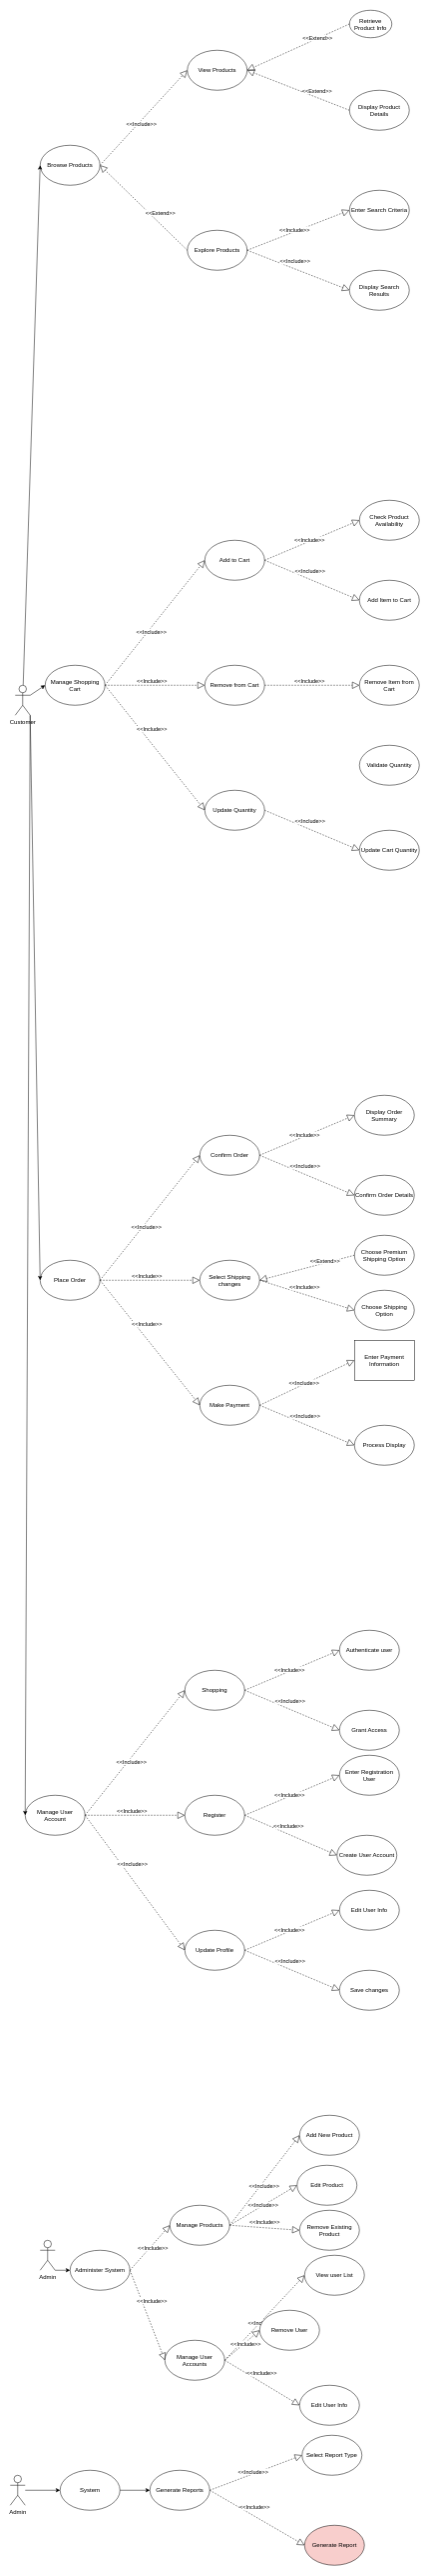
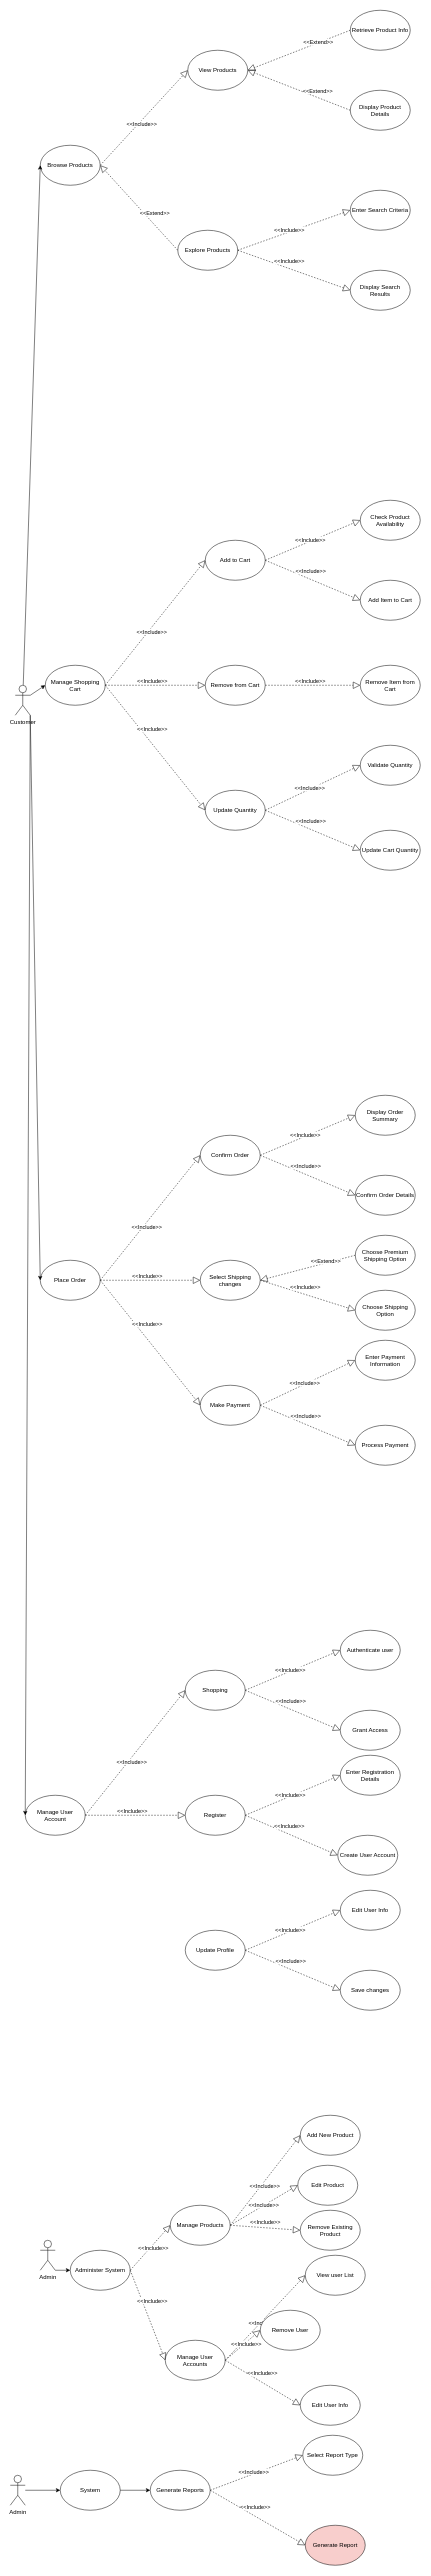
- <mxCell id="27" value="Retrieve Product Info" style="ellipse;whiteSpace=wrap;html=1;" parent="1" vertex="1"><mxGeometry x="700" y="20" width="85" height="55" as="geometry" /></mxCell>
+ <mxCell id="27" value="Retrieve Product Info" style="ellipse;whiteSpace=wrap;html=1;" parent="1" vertex="1"><mxGeometry x="700" y="20" width="120" height="80" as="geometry" /></mxCell>
- <mxCell id="6" value="Explore Products" style="ellipse;whiteSpace=wrap;html=1;" parent="1" vertex="1"><mxGeometry x="375" y="460" width="120" height="80" as="geometry" /></mxCell>
+ <mxCell id="6" value="Explore Products" style="ellipse;whiteSpace=wrap;html=1;" parent="1" vertex="1"><mxGeometry x="355" y="460" width="120" height="80" as="geometry" /></mxCell>
+ <mxCell id="46" value="" style="endArrow=block;dashed=1;endFill=0;endSize=12;html=1;rounded=0;entryX=0;entryY=0.5;entryDx=0;entryDy=0;exitX=1;exitY=0.5;exitDx=0;exitDy=0;" parent="1" source="18" target="42" edge="1"><mxGeometry width="160" relative="1" as="geometry"><mxPoint x="550" y="1570" as="sourcePoint" /><mxPoint x="865" y="1390" as="targetPoint" /></mxGeometry></mxCell>
+ <mxCell id="47" value="&amp;lt;&amp;lt;Include&amp;gt;&amp;gt;" style="edgeLabel;html=1;align=center;verticalAlign=middle;resizable=0;points=[];" parent="46" vertex="1" connectable="0"><mxGeometry x="-0.217" y="1" relative="1" as="geometry"><mxPoint x="15" y="-9" as="offset" /></mxGeometry></mxCell>
- <mxCell id="67" value="Enter Payment Information" style="whiteSpace=wrap;html=1;rounded=0;" parent="1" vertex="1"><mxGeometry x="710" y="2680" width="120" height="80" as="geometry" /></mxCell>
+ <mxCell id="67" value="Enter Payment Information" style="ellipse;whiteSpace=wrap;html=1;" parent="1" vertex="1"><mxGeometry x="710" y="2680" width="120" height="80" as="geometry" /></mxCell>
- <mxCell id="68" value="Process Display" style="ellipse;whiteSpace=wrap;html=1;" parent="1" vertex="1"><mxGeometry x="710" y="2850" width="120" height="80" as="geometry" /></mxCell>
+ <mxCell id="68" value="Process Payment" style="ellipse;whiteSpace=wrap;html=1;" parent="1" vertex="1"><mxGeometry x="710" y="2850" width="120" height="80" as="geometry" /></mxCell>
- <mxCell id="89" value="Enter Registration User" style="ellipse;whiteSpace=wrap;html=1;" parent="1" vertex="1"><mxGeometry x="680" y="3510" width="120" height="80" as="geometry" /></mxCell>
+ <mxCell id="89" value="Enter Registration Details" style="ellipse;whiteSpace=wrap;html=1;" parent="1" vertex="1"><mxGeometry x="680" y="3510" width="120" height="80" as="geometry" /></mxCell>
- <mxCell id="81" value="" style="endArrow=block;dashed=1;endFill=0;endSize=12;html=1;rounded=0;exitX=1;exitY=0.5;exitDx=0;exitDy=0;entryX=0;entryY=0.5;entryDx=0;entryDy=0;" parent="1" source="73" target="80" edge="1"><mxGeometry width="160" relative="1" as="geometry"><mxPoint x="150" y="3440" as="sourcePoint" /><mxPoint x="347.5" y="3399.66" as="targetPoint" /></mxGeometry></mxCell>
- <mxCell id="82" value="&amp;lt;&amp;lt;Include&amp;gt;&amp;gt;" style="edgeLabel;html=1;align=center;verticalAlign=middle;resizable=0;points=[];" parent="81" vertex="1" connectable="0"><mxGeometry x="-0.217" y="1" relative="1" as="geometry"><mxPoint x="15" y="-9" as="offset" /></mxGeometry></mxCell>
